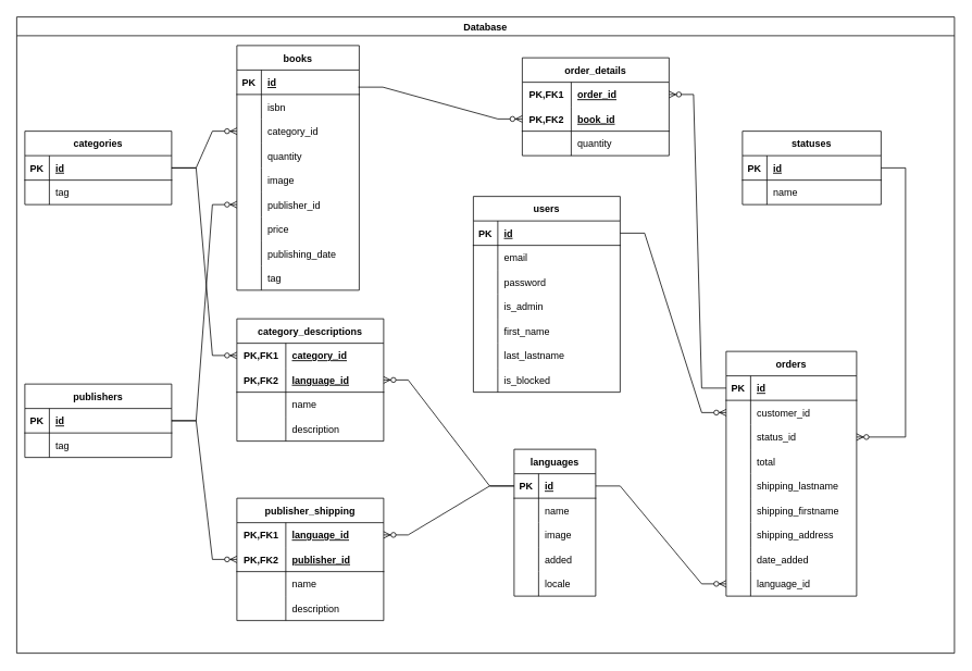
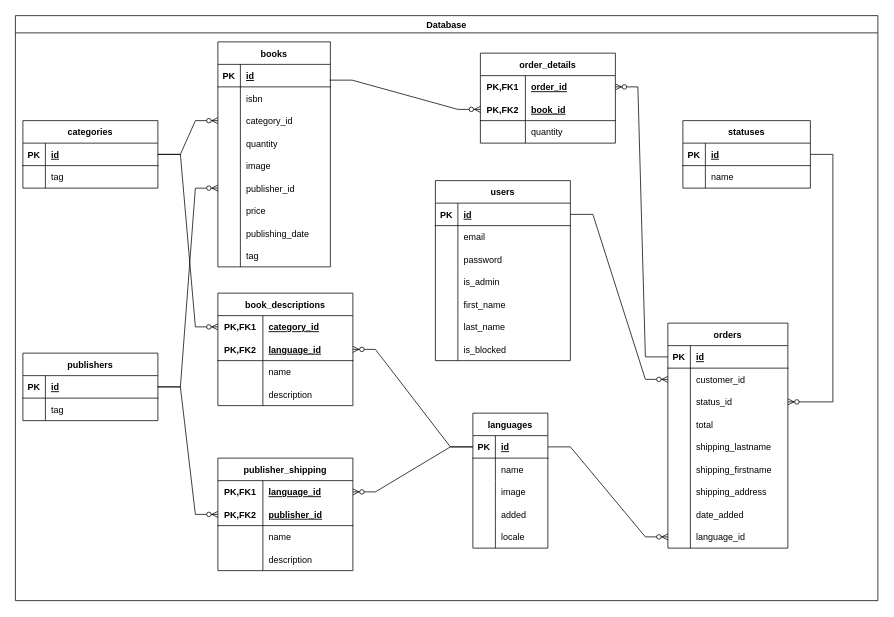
- <mxCell id="141" value="category_descriptions" style="shape=table;startSize=30;container=1;collapsible=1;childLayout=tableLayout;fixedRows=1;rowLines=0;fontStyle=1;align=center;resizeLast=1;" parent="2" vertex="1"><mxGeometry x="270" y="370" width="180" height="150" as="geometry" /></mxCell>
+ <mxCell id="141" value="book_descriptions" style="shape=table;startSize=30;container=1;collapsible=1;childLayout=tableLayout;fixedRows=1;rowLines=0;fontStyle=1;align=center;resizeLast=1;" parent="2" vertex="1"><mxGeometry x="270" y="370" width="180" height="150" as="geometry" /></mxCell>
- <mxCell id="56" value="last_lastname" style="shape=partialRectangle;connectable=0;fillColor=none;top=0;left=0;bottom=0;right=0;align=left;spacingLeft=6;overflow=hidden;" parent="54" vertex="1"><mxGeometry x="30" width="150" height="30" as="geometry"><mxRectangle width="150" height="30" as="alternateBounds" /></mxGeometry></mxCell>
+ <mxCell id="56" value="last_name" style="shape=partialRectangle;connectable=0;fillColor=none;top=0;left=0;bottom=0;right=0;align=left;spacingLeft=6;overflow=hidden;" parent="54" vertex="1"><mxGeometry x="30" width="150" height="30" as="geometry"><mxRectangle width="150" height="30" as="alternateBounds" /></mxGeometry></mxCell>
